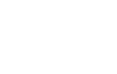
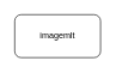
+ <mxCell id="2" value="imagemlt" style="rounded=1;whiteSpace=wrap;html=1;" vertex="1" parent="1"><mxGeometry x="20" y="20" width="120" height="60" as="geometry" /></mxCell>
